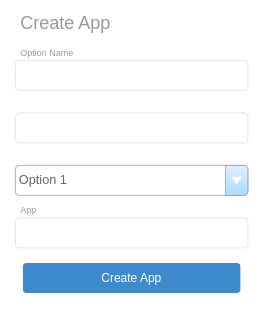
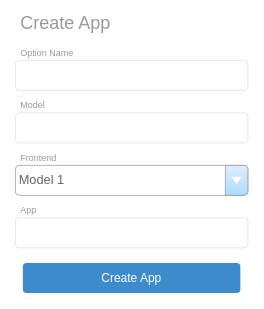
+ <mxCell id="6" value="Model" style="html=1;shadow=0;dashed=0;shape=mxgraph.bootstrap.rect;strokeColor=none;fillColor=none;fontColor=#999999;align=left;spacingLeft=5;whiteSpace=wrap;rounded=0;" parent="1" vertex="1"><mxGeometry x="20" y="130" width="200" height="20" as="geometry" /></mxCell>
+ <mxCell id="8" value="Frontend" style="html=1;shadow=0;dashed=0;shape=mxgraph.bootstrap.rect;strokeColor=none;fillColor=none;fontColor=#999999;align=left;spacingLeft=5;whiteSpace=wrap;rounded=0;" parent="1" vertex="1"><mxGeometry x="20" y="200" width="200" height="20" as="geometry" /></mxCell>
- <mxCell id="11" value="Option 1" style="strokeWidth=1;shadow=0;dashed=0;align=center;html=1;shape=mxgraph.mockup.forms.comboBox;strokeColor=#999999;fillColor=#ddeeff;align=left;fillColor2=#aaddff;mainText=;fontColor=#666666;fontSize=17;spacingLeft=3;" parent="1" vertex="1"><mxGeometry x="20" y="220" width="310" height="40" as="geometry" /></mxCell>
+ <mxCell id="11" value="Model 1" style="strokeWidth=1;shadow=0;dashed=0;align=center;html=1;shape=mxgraph.mockup.forms.comboBox;strokeColor=#999999;fillColor=#ddeeff;align=left;fillColor2=#aaddff;mainText=;fontColor=#666666;fontSize=17;spacingLeft=3;" parent="1" vertex="1"><mxGeometry x="20" y="220" width="310" height="40" as="geometry" /></mxCell>
